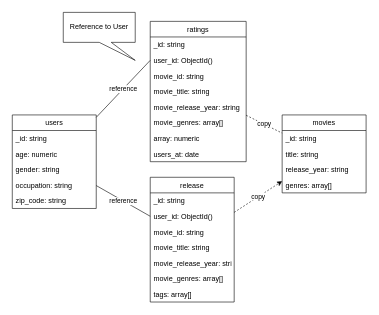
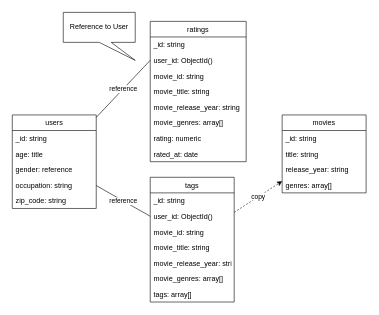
- <mxCell id="32" value="copy" style="endArrow=none;dashed=1;html=1;" parent="1" source="13" target="8" edge="1"><mxGeometry width="50" height="50" relative="1" as="geometry"><mxPoint x="480" y="285" as="sourcePoint" /><mxPoint x="530" y="235" as="targetPoint" /></mxGeometry></mxCell>
- <mxCell id="20" value="array: numeric" style="text;strokeColor=none;fillColor=none;align=left;verticalAlign=top;spacingLeft=4;spacingRight=4;overflow=hidden;rotatable=0;points=[[0,0.5],[1,0.5]];portConstraint=eastwest;" parent="13" vertex="1"><mxGeometry y="182" width="160" height="26" as="geometry" /></mxCell>
+ <mxCell id="20" value="rating: numeric" style="text;strokeColor=none;fillColor=none;align=left;verticalAlign=top;spacingLeft=4;spacingRight=4;overflow=hidden;rotatable=0;points=[[0,0.5],[1,0.5]];portConstraint=eastwest;" parent="13" vertex="1"><mxGeometry y="182" width="160" height="26" as="geometry" /></mxCell>
- <mxCell id="4" value="age: numeric" style="text;strokeColor=none;fillColor=none;align=left;verticalAlign=top;spacingLeft=4;spacingRight=4;overflow=hidden;rotatable=0;points=[[0,0.5],[1,0.5]];portConstraint=eastwest;" parent="2" vertex="1"><mxGeometry y="52" width="140" height="26" as="geometry" /></mxCell>
+ <mxCell id="4" value="age: title" style="text;strokeColor=none;fillColor=none;align=left;verticalAlign=top;spacingLeft=4;spacingRight=4;overflow=hidden;rotatable=0;points=[[0,0.5],[1,0.5]];portConstraint=eastwest;" parent="2" vertex="1"><mxGeometry y="52" width="140" height="26" as="geometry" /></mxCell>
- <mxCell id="21" value="users_at: date" style="text;strokeColor=none;fillColor=none;align=left;verticalAlign=top;spacingLeft=4;spacingRight=4;overflow=hidden;rotatable=0;points=[[0,0.5],[1,0.5]];portConstraint=eastwest;" parent="13" vertex="1"><mxGeometry y="208" width="160" height="26" as="geometry" /></mxCell>
+ <mxCell id="21" value="rated_at: date" style="text;strokeColor=none;fillColor=none;align=left;verticalAlign=top;spacingLeft=4;spacingRight=4;overflow=hidden;rotatable=0;points=[[0,0.5],[1,0.5]];portConstraint=eastwest;" parent="13" vertex="1"><mxGeometry y="208" width="160" height="26" as="geometry" /></mxCell>
- <mxCell id="5" value="gender: string" style="text;strokeColor=none;fillColor=none;align=left;verticalAlign=top;spacingLeft=4;spacingRight=4;overflow=hidden;rotatable=0;points=[[0,0.5],[1,0.5]];portConstraint=eastwest;" parent="2" vertex="1"><mxGeometry y="78" width="140" height="26" as="geometry" /></mxCell>
+ <mxCell id="5" value="gender: reference" style="text;strokeColor=none;fillColor=none;align=left;verticalAlign=top;spacingLeft=4;spacingRight=4;overflow=hidden;rotatable=0;points=[[0,0.5],[1,0.5]];portConstraint=eastwest;" parent="2" vertex="1"><mxGeometry y="78" width="140" height="26" as="geometry" /></mxCell>
- <mxCell id="23" value="release" style="swimlane;fontStyle=0;childLayout=stackLayout;horizontal=1;startSize=26;fillColor=none;horizontalStack=0;resizeParent=1;resizeParentMax=0;resizeLast=0;collapsible=1;marginBottom=0;" parent="1" vertex="1"><mxGeometry x="250" y="295" width="140" height="208" as="geometry" /></mxCell>
+ <mxCell id="23" value="tags" style="swimlane;fontStyle=0;childLayout=stackLayout;horizontal=1;startSize=26;fillColor=none;horizontalStack=0;resizeParent=1;resizeParentMax=0;resizeLast=0;collapsible=1;marginBottom=0;" parent="1" vertex="1"><mxGeometry x="250" y="295" width="140" height="208" as="geometry" /></mxCell>
